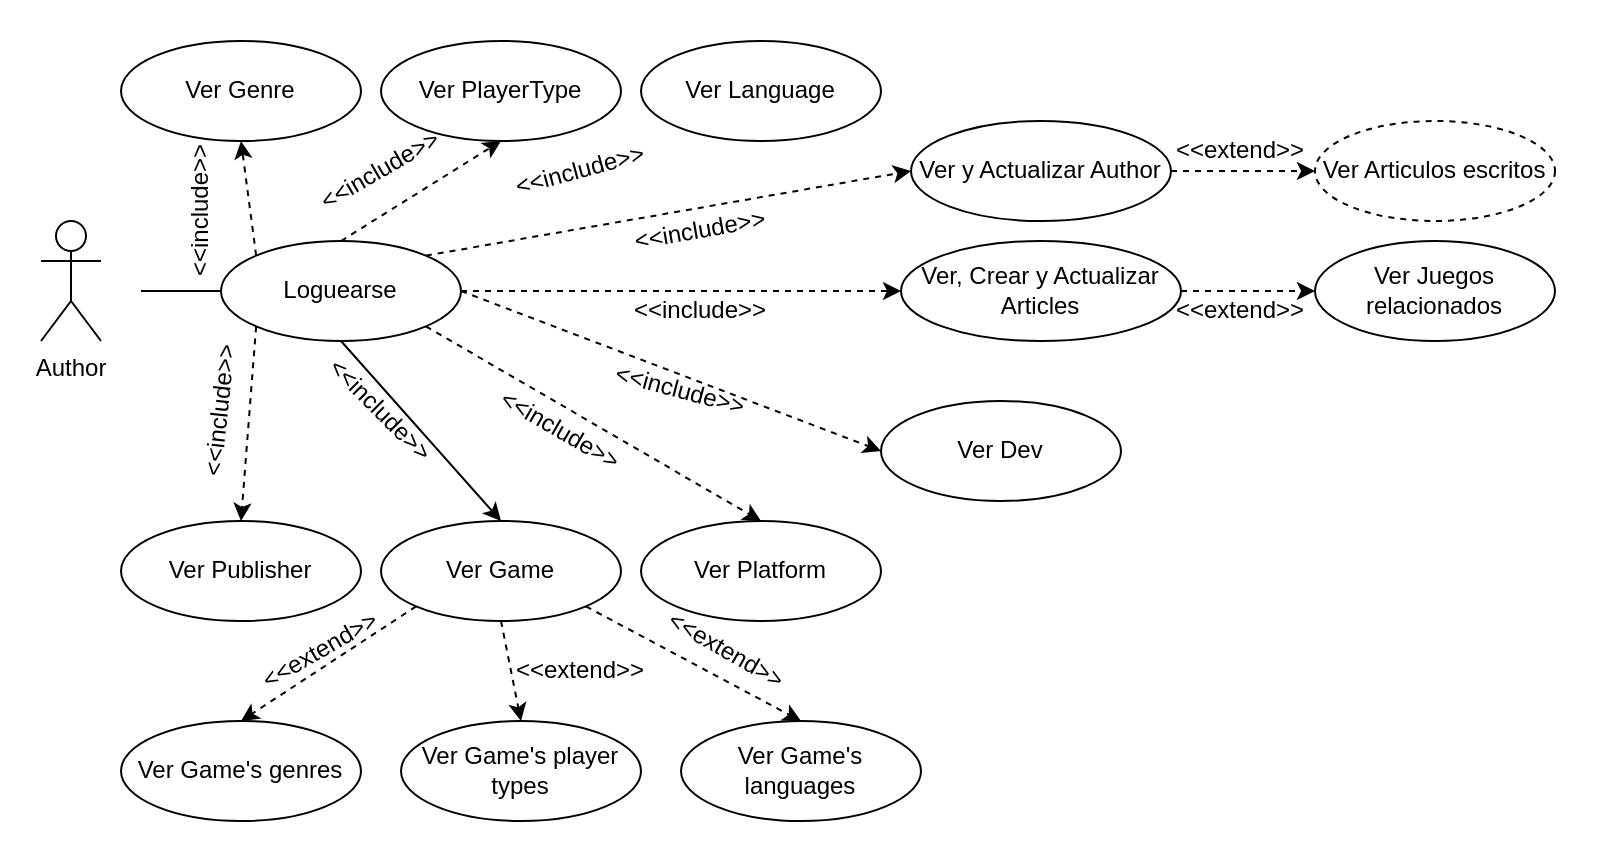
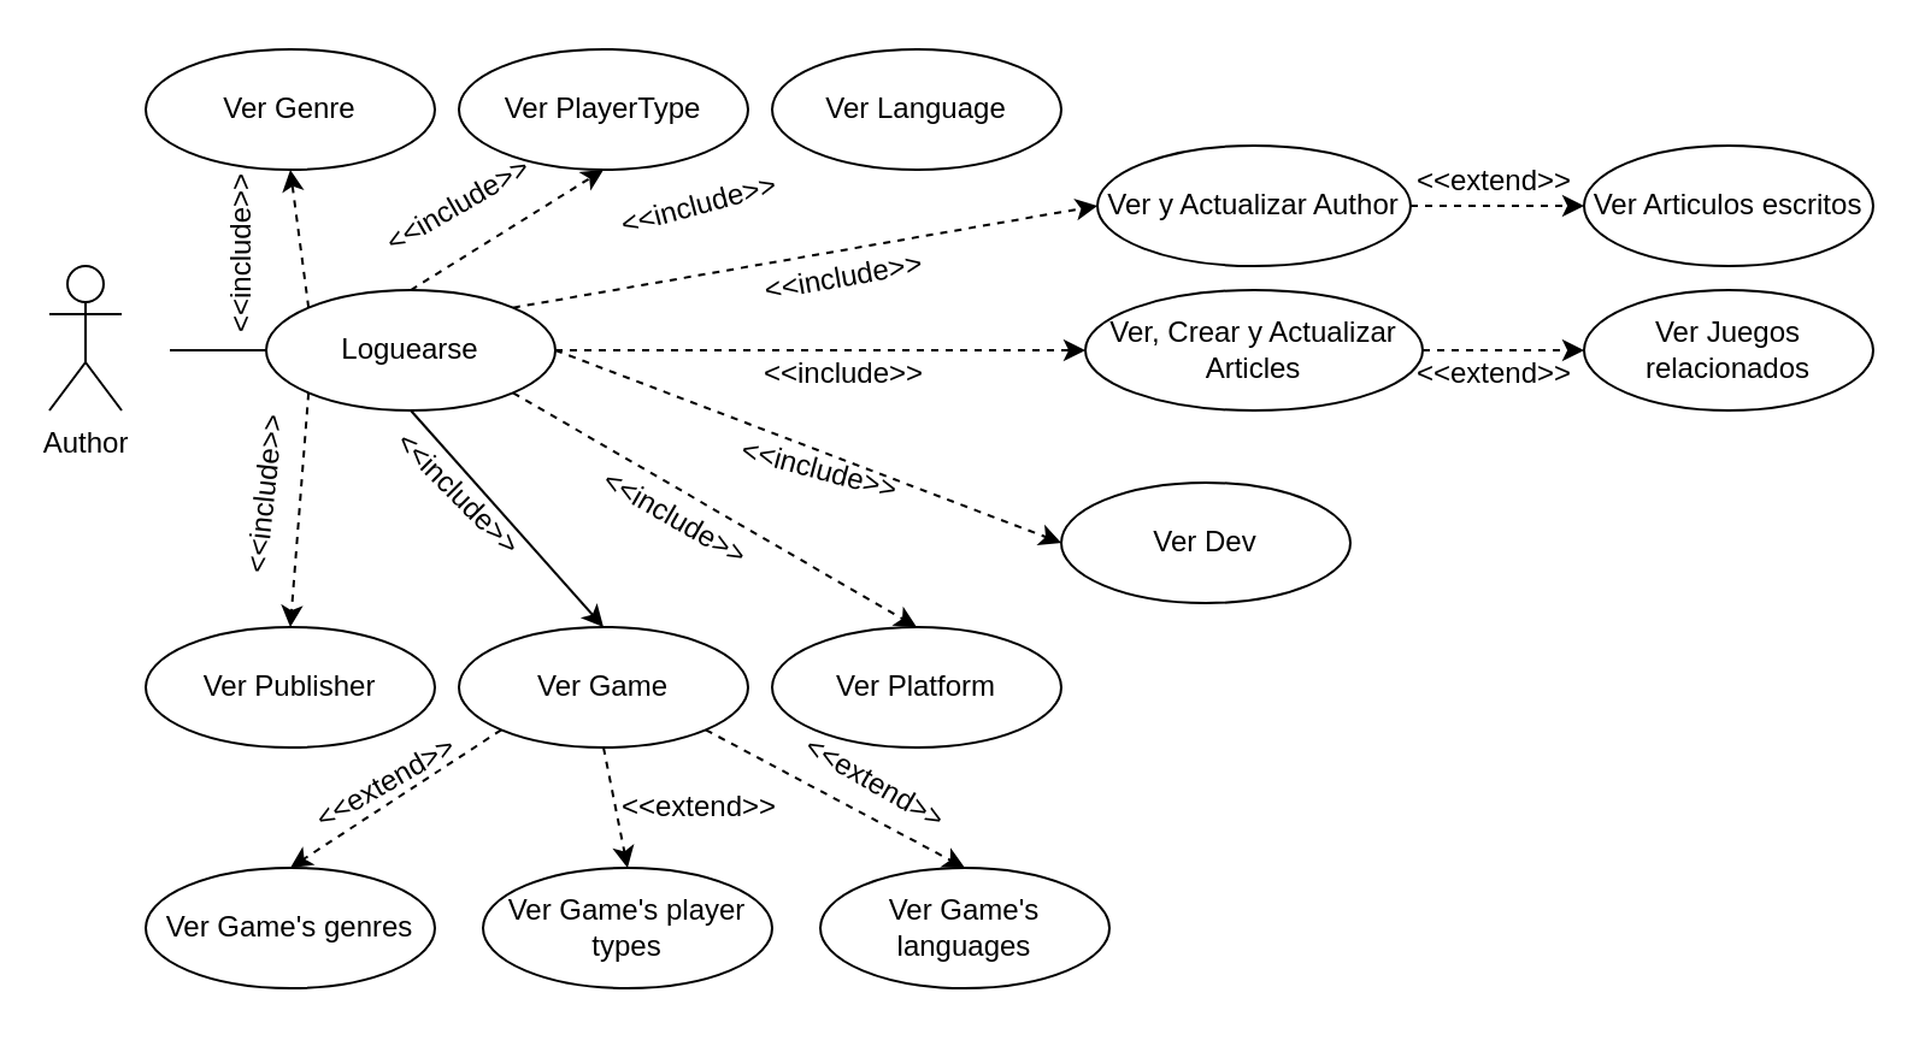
- <mxCell id="39" value="Ver Articulos escritos" style="ellipse;whiteSpace=wrap;html=1;dashed=1;" vertex="1" parent="1"><mxGeometry x="657" y="60" width="120" height="50" as="geometry" /></mxCell>
+ <mxCell id="39" value="Ver Articulos escritos" style="ellipse;whiteSpace=wrap;html=1;" vertex="1" parent="1"><mxGeometry x="657" y="60" width="120" height="50" as="geometry" /></mxCell>
